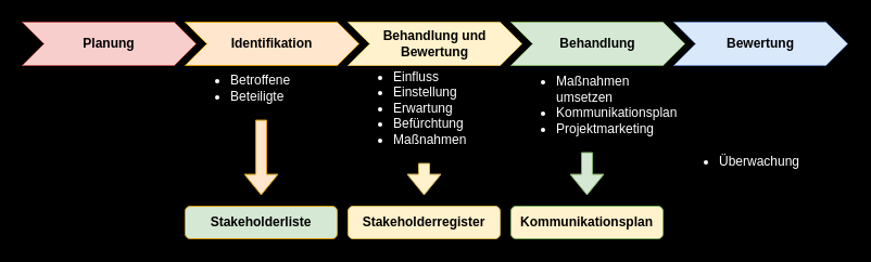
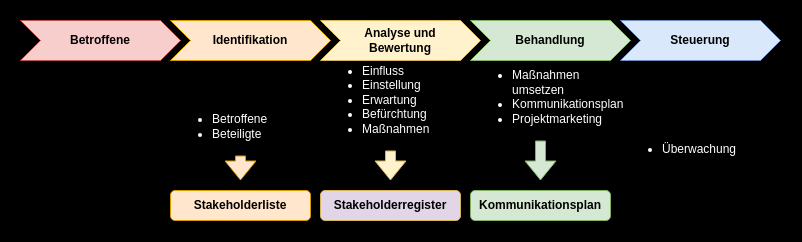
- <mxCell id="2" value="Planung" style="shape=step;perimeter=stepPerimeter;whiteSpace=wrap;html=1;fixedSize=1;fontStyle=1;fillColor=#f8cecc;strokeColor=#b85450;" vertex="1" parent="1"><mxGeometry x="20" y="20" width="160" height="40" as="geometry" /></mxCell>
+ <mxCell id="2" value="Betroffene" style="shape=step;perimeter=stepPerimeter;whiteSpace=wrap;html=1;fixedSize=1;fontStyle=1;fillColor=#f8cecc;strokeColor=#b85450;" vertex="1" parent="1"><mxGeometry x="20" y="20" width="160" height="40" as="geometry" /></mxCell>
- <mxCell id="4" value="Behandlung und&lt;br&gt;Bewertung" style="shape=step;perimeter=stepPerimeter;whiteSpace=wrap;html=1;fixedSize=1;fontStyle=1;fillColor=#fff2cc;strokeColor=#d6b656;" vertex="1" parent="1"><mxGeometry x="320" y="20" width="160" height="40" as="geometry" /></mxCell>
+ <mxCell id="4" value="Analyse und&lt;br&gt;Bewertung" style="shape=step;perimeter=stepPerimeter;whiteSpace=wrap;html=1;fixedSize=1;fontStyle=1;fillColor=#fff2cc;strokeColor=#d6b656;" vertex="1" parent="1"><mxGeometry x="320" y="20" width="160" height="40" as="geometry" /></mxCell>
- <mxCell id="5" value="Bewertung" style="shape=step;perimeter=stepPerimeter;whiteSpace=wrap;html=1;fixedSize=1;fontStyle=1;fillColor=#dae8fc;strokeColor=#6c8ebf;" vertex="1" parent="1"><mxGeometry x="620" y="20" width="160" height="40" as="geometry" /></mxCell>
+ <mxCell id="5" value="Steuerung" style="shape=step;perimeter=stepPerimeter;whiteSpace=wrap;html=1;fixedSize=1;fontStyle=1;fillColor=#dae8fc;strokeColor=#6c8ebf;" vertex="1" parent="1"><mxGeometry x="620" y="20" width="160" height="40" as="geometry" /></mxCell>
- <mxCell id="8" value="&lt;ul&gt;&lt;li&gt;Betroffene&lt;/li&gt;&lt;li&gt;Beteiligte&lt;/li&gt;&lt;/ul&gt;" style="text;html=1;strokeColor=none;fillColor=none;align=left;verticalAlign=bottom;whiteSpace=wrap;rounded=0;fontColor=#FFFFFF;" vertex="1" parent="1"><mxGeometry x="170" y="60" width="140" height="50" as="geometry" /></mxCell>
+ <mxCell id="8" value="&lt;ul&gt;&lt;li&gt;Betroffene&lt;/li&gt;&lt;li&gt;Beteiligte&lt;/li&gt;&lt;/ul&gt;" style="text;html=1;strokeColor=none;fillColor=none;align=left;verticalAlign=bottom;whiteSpace=wrap;rounded=0;fontColor=#FFFFFF;" vertex="1" parent="1"><mxGeometry x="170" y="105" width="140" height="50" as="geometry" /></mxCell>
- <mxCell id="14" value="Stakeholderliste" style="rounded=1;whiteSpace=wrap;html=1;fontStyle=1;fillColor=#d5e8d4;strokeColor=#d79b00;" vertex="1" parent="1"><mxGeometry x="170" y="190" width="140" height="30" as="geometry" /></mxCell>
+ <mxCell id="14" value="Stakeholderliste" style="rounded=1;whiteSpace=wrap;html=1;fontStyle=1;fillColor=#ffe6cc;strokeColor=#d79b00;" vertex="1" parent="1"><mxGeometry x="170" y="190" width="140" height="30" as="geometry" /></mxCell>
- <mxCell id="15" value="Stakeholderregister" style="rounded=1;whiteSpace=wrap;html=1;fontStyle=1;fillColor=#fff2cc;strokeColor=#d6b656;" vertex="1" parent="1"><mxGeometry x="320" y="190" width="140" height="30" as="geometry" /></mxCell>
+ <mxCell id="15" value="Stakeholderregister" style="rounded=1;whiteSpace=wrap;html=1;fontStyle=1;fillColor=#e1d5e7;strokeColor=#d6b656;" vertex="1" parent="1"><mxGeometry x="320" y="190" width="140" height="30" as="geometry" /></mxCell>
- <mxCell id="16" value="Kommunikationsplan" style="rounded=1;whiteSpace=wrap;html=1;fontStyle=1;fillColor=#fff2cc;strokeColor=#82b366;" vertex="1" parent="1"><mxGeometry x="470" y="190" width="140" height="30" as="geometry" /></mxCell>
+ <mxCell id="16" value="Kommunikationsplan" style="rounded=1;whiteSpace=wrap;html=1;fontStyle=1;fillColor=#d5e8d4;strokeColor=#82b366;" vertex="1" parent="1"><mxGeometry x="470" y="190" width="140" height="30" as="geometry" /></mxCell>
